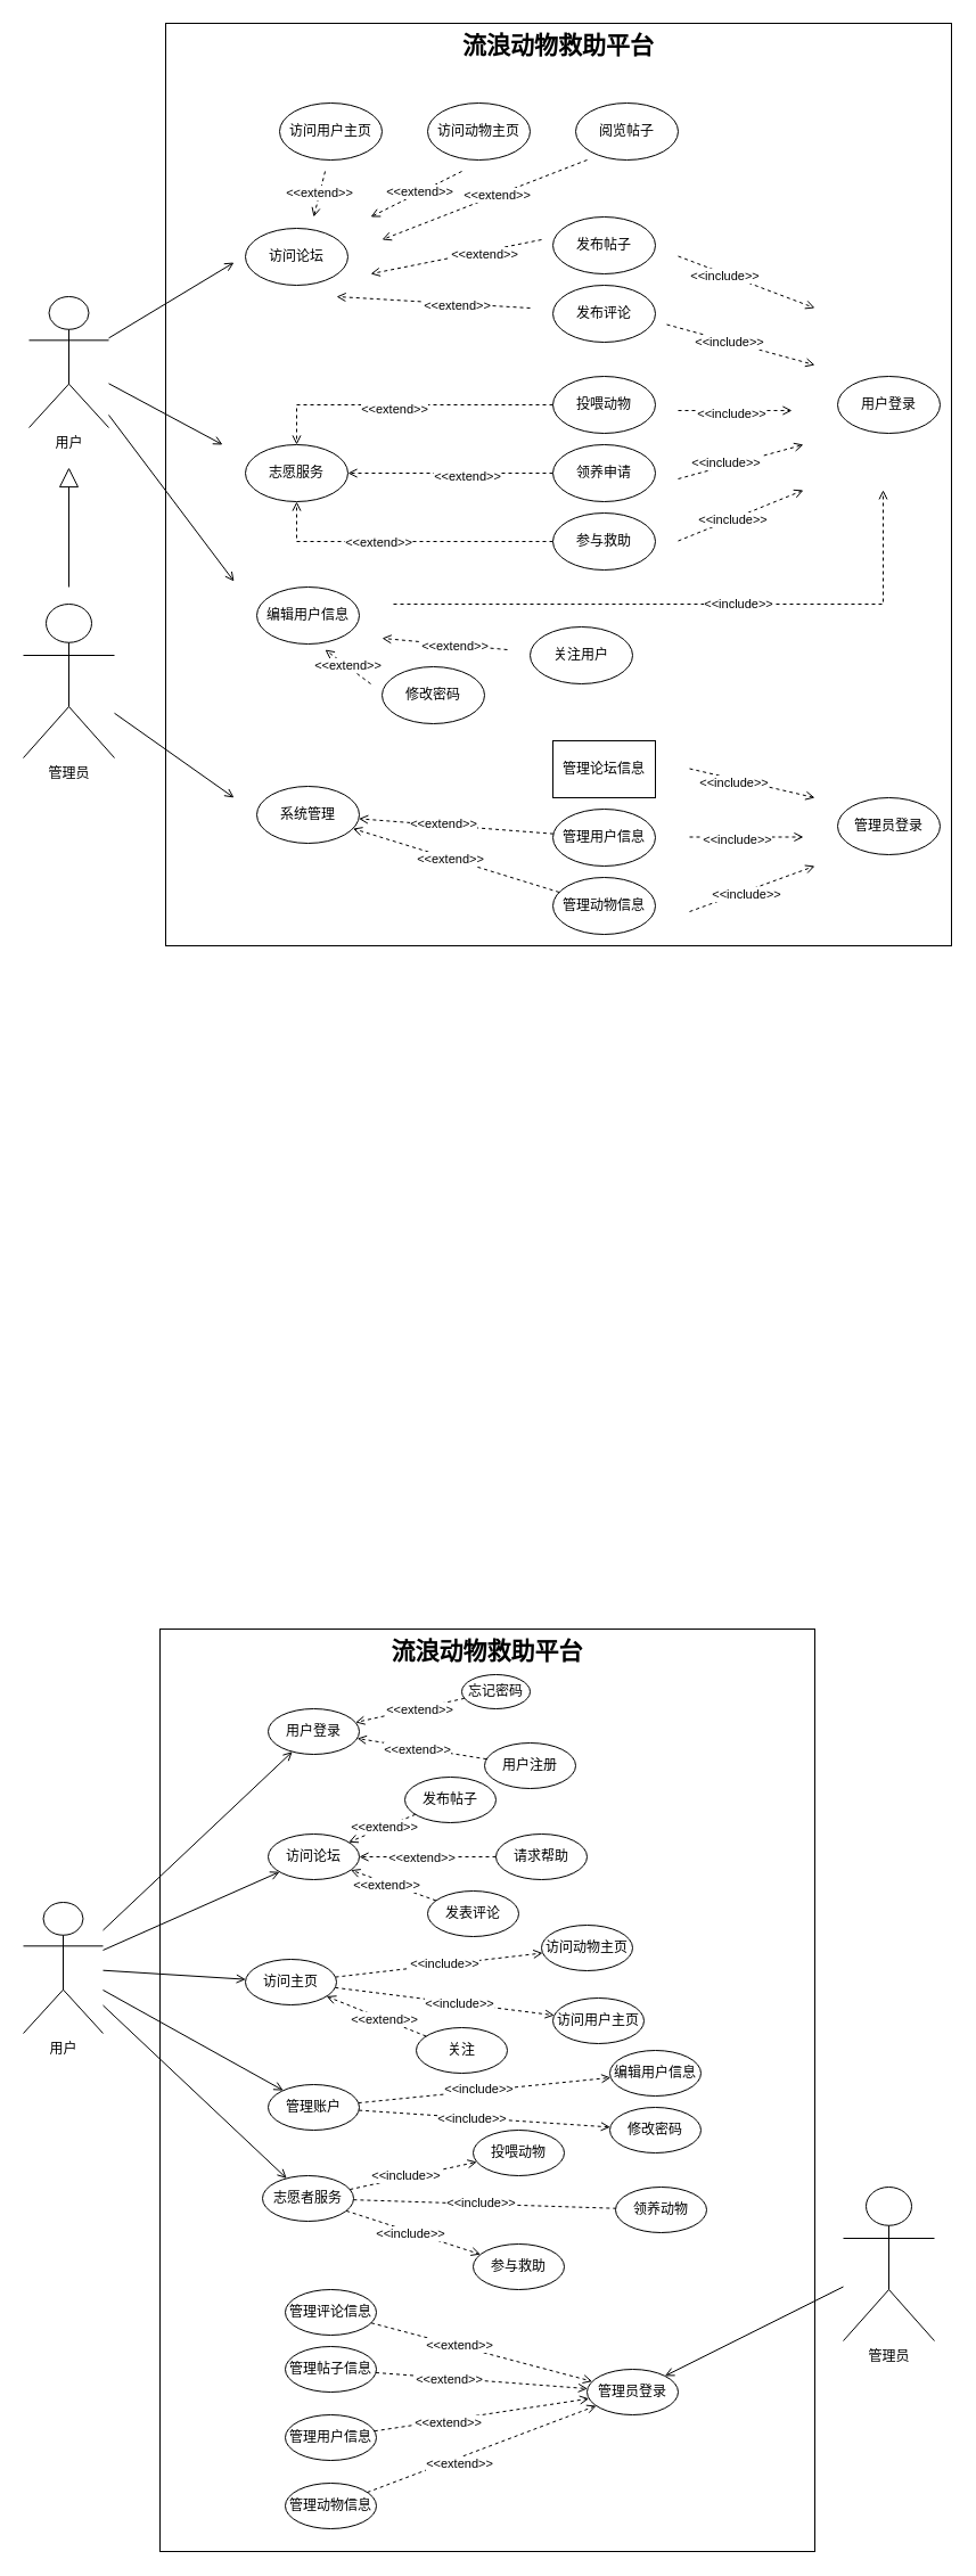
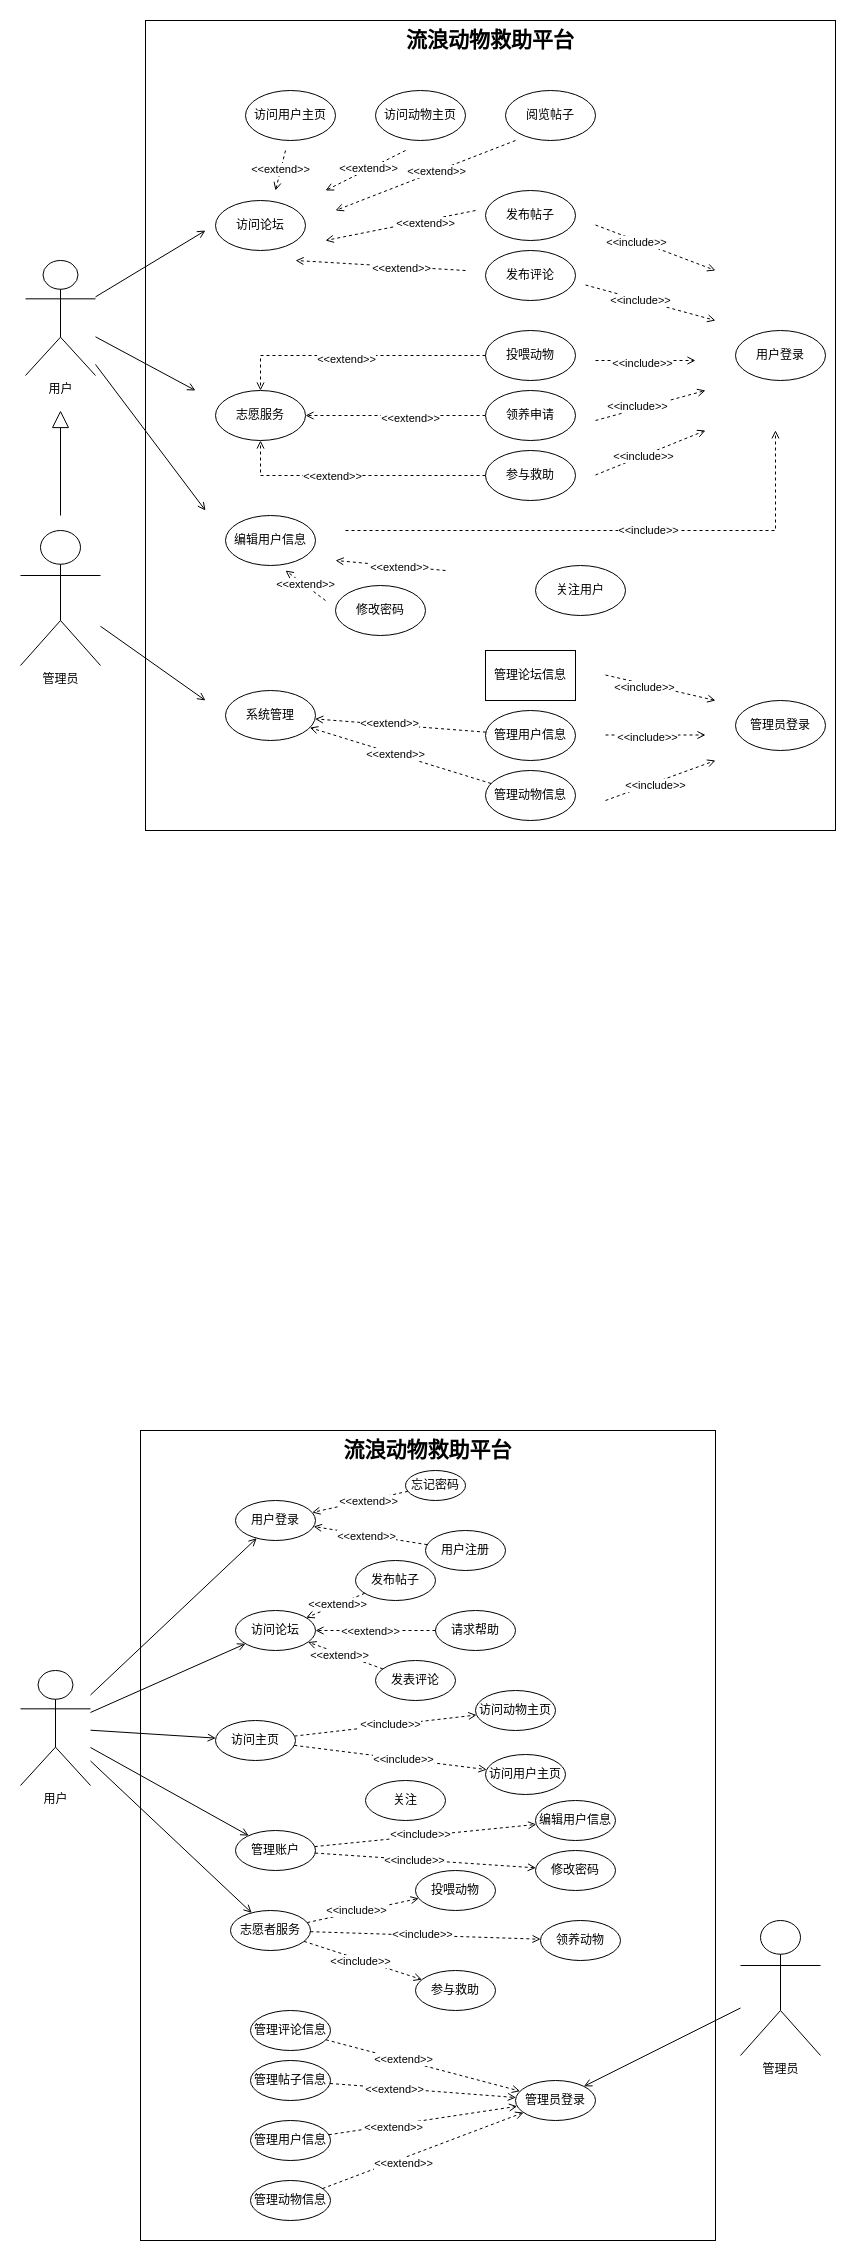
- <mxCell id="25" value="关注用户" style="ellipse;whiteSpace=wrap;html=1;" parent="1" vertex="1"><mxGeometry x="465" y="550" width="90" height="50" as="geometry" /></mxCell>
+ <mxCell id="25" value="关注用户" style="ellipse;whiteSpace=wrap;html=1;" parent="1" vertex="1"><mxGeometry x="535" y="565" width="90" height="50" as="geometry" /></mxCell>
- <mxCell id="135" value="" style="endArrow=open;html=1;rounded=0;dashed=1;strokeColor=default;align=center;verticalAlign=middle;fontFamily=Helvetica;fontSize=11;fontColor=default;labelBackgroundColor=default;endFill=0;" parent="1" source="81" target="130" edge="1"><mxGeometry width="50" height="50" relative="1" as="geometry"><mxPoint x="302" y="1758" as="sourcePoint" /><mxPoint x="318" y="1762" as="targetPoint" /></mxGeometry></mxCell>
- <mxCell id="136" value="&amp;lt;&amp;lt;extend&amp;gt;&amp;gt;" style="edgeLabel;html=1;align=center;verticalAlign=middle;resizable=0;points=[];" parent="135" vertex="1" connectable="0"><mxGeometry x="-0.141" relative="1" as="geometry"><mxPoint as="offset" /></mxGeometry></mxCell>
- <mxCell id="91" value="" style="endArrow=none;html=1;rounded=0;dashed=1;strokeColor=default;align=center;verticalAlign=middle;fontFamily=Helvetica;fontSize=11;fontColor=default;labelBackgroundColor=default;endFill=0;" parent="1" source="83" target="87" edge="1"><mxGeometry width="50" height="50" relative="1" as="geometry"><mxPoint x="359" y="1887" as="sourcePoint" /><mxPoint x="324" y="1883" as="targetPoint" /></mxGeometry></mxCell>
+ <mxCell id="91" value="" style="endArrow=open;html=1;rounded=0;dashed=1;strokeColor=default;align=center;verticalAlign=middle;fontFamily=Helvetica;fontSize=11;fontColor=default;labelBackgroundColor=default;endFill=0;" parent="1" source="83" target="87" edge="1"><mxGeometry width="50" height="50" relative="1" as="geometry"><mxPoint x="359" y="1887" as="sourcePoint" /><mxPoint x="324" y="1883" as="targetPoint" /></mxGeometry></mxCell>
